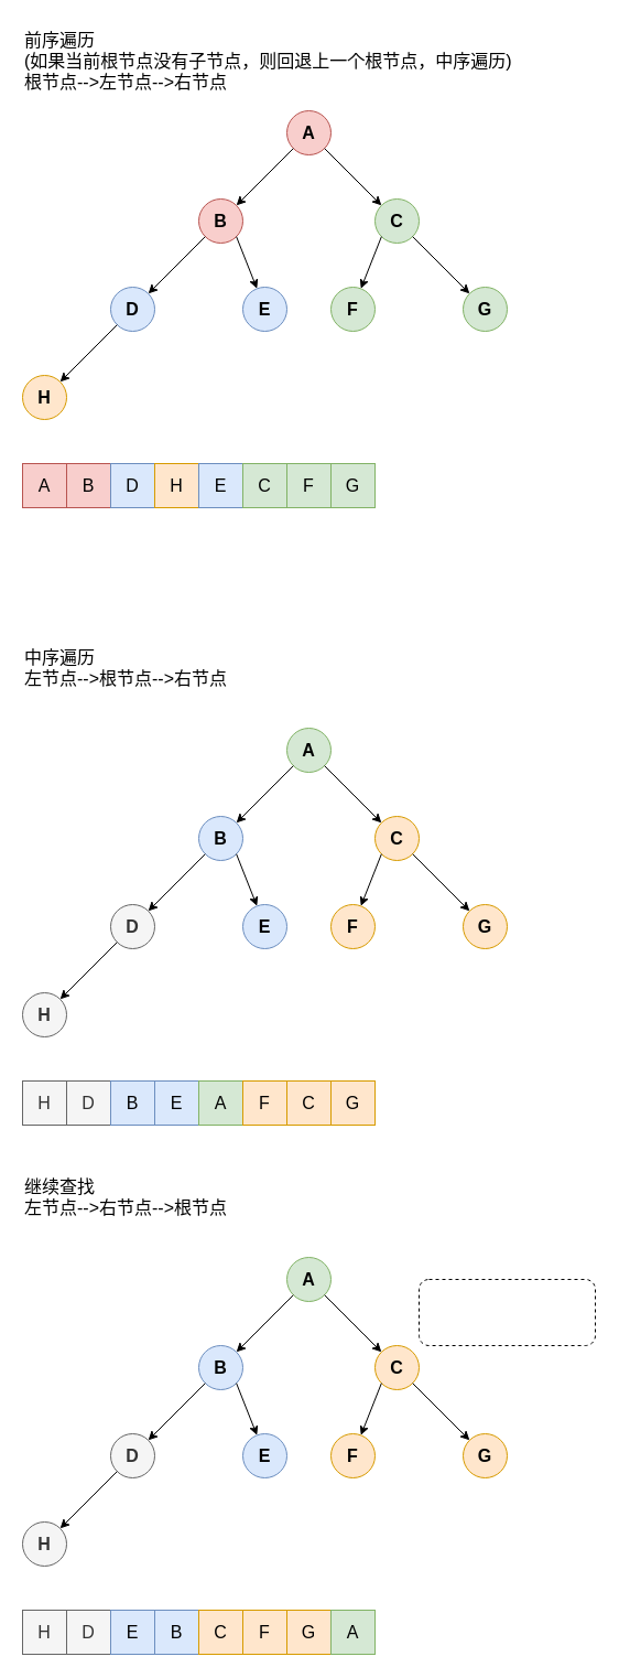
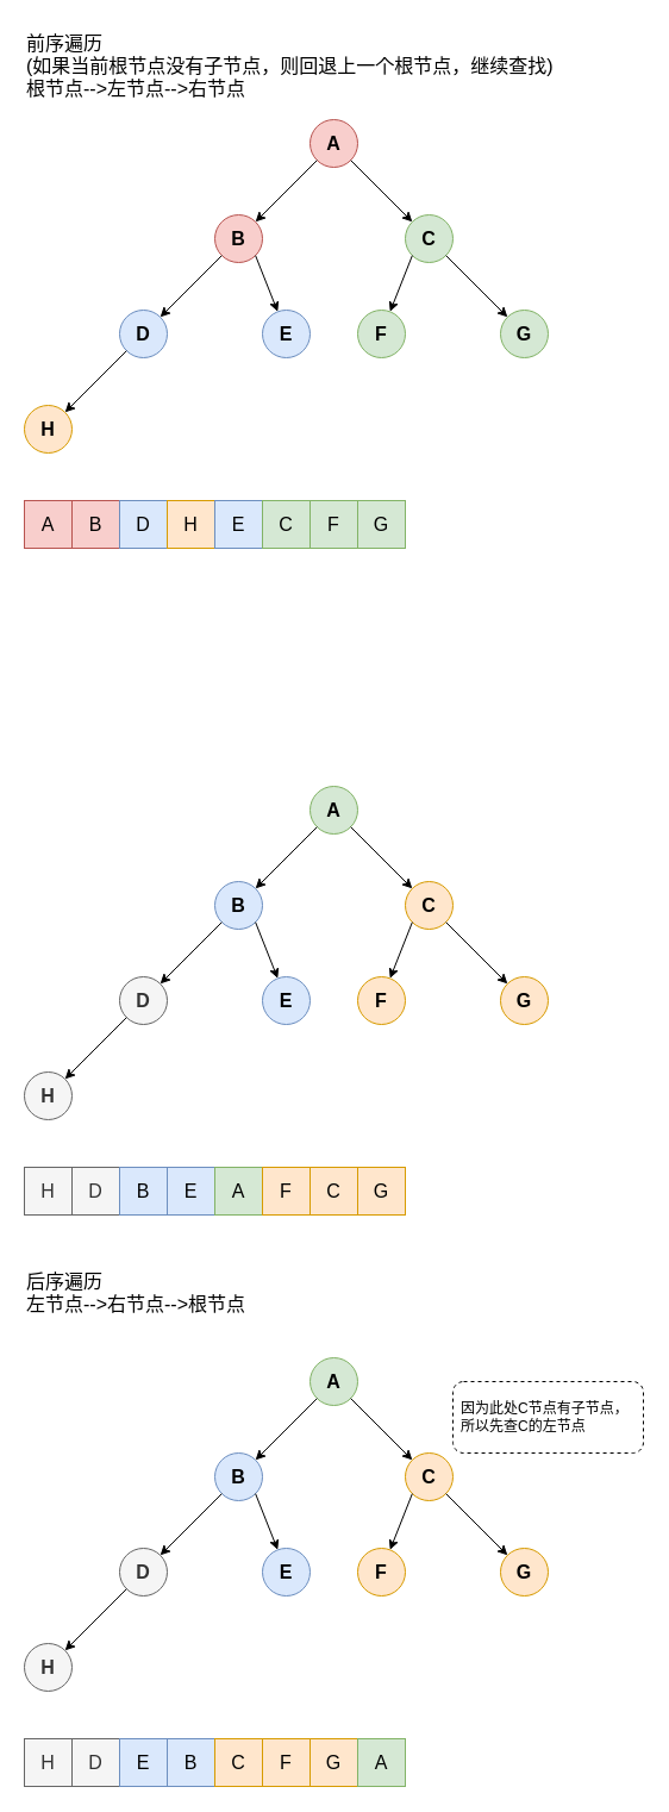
- <mxCell id="17" value="前序遍历&lt;br&gt;(如果当前根节点没有子节点，则回退上一个根节点，中序遍历)&lt;br&gt;根节点--&amp;gt;左节点--&amp;gt;右节点" style="text;whiteSpace=wrap;html=1;fontSize=16;" vertex="1" parent="1"><mxGeometry x="20" y="20" width="520" height="50" as="geometry" /></mxCell>
+ <mxCell id="17" value="前序遍历&lt;br&gt;(如果当前根节点没有子节点，则回退上一个根节点，继续查找)&lt;br&gt;根节点--&amp;gt;左节点--&amp;gt;右节点" style="text;whiteSpace=wrap;html=1;fontSize=16;" vertex="1" parent="1"><mxGeometry x="20" y="20" width="520" height="50" as="geometry" /></mxCell>
- <mxCell id="49" value="中序遍历&lt;br&gt;左节点--&amp;gt;根节点--&amp;gt;右节点" style="text;whiteSpace=wrap;html=1;fontSize=16;" vertex="1" parent="1"><mxGeometry x="20" y="580" width="480" height="50" as="geometry" /></mxCell>
- <mxCell id="75" value="继续查找&lt;br&gt;左节点--&amp;gt;右节点--&amp;gt;根节点" style="text;whiteSpace=wrap;html=1;fontSize=16;" vertex="1" parent="1"><mxGeometry x="20" y="1060" width="480" height="50" as="geometry" /></mxCell>
+ <mxCell id="75" value="后序遍历&lt;br&gt;左节点--&amp;gt;右节点--&amp;gt;根节点" style="text;whiteSpace=wrap;html=1;fontSize=16;" vertex="1" parent="1"><mxGeometry x="20" y="1060" width="480" height="50" as="geometry" /></mxCell>
+ <mxCell id="51" value="因为此处C节点有子节点，所以先查C的左节点" style="text;html=1;strokeColor=none;fillColor=none;align=left;verticalAlign=middle;whiteSpace=wrap;rounded=0;fontSize=12;" vertex="1" parent="1"><mxGeometry x="385" y="1175" width="150" height="30" as="geometry" /></mxCell>
